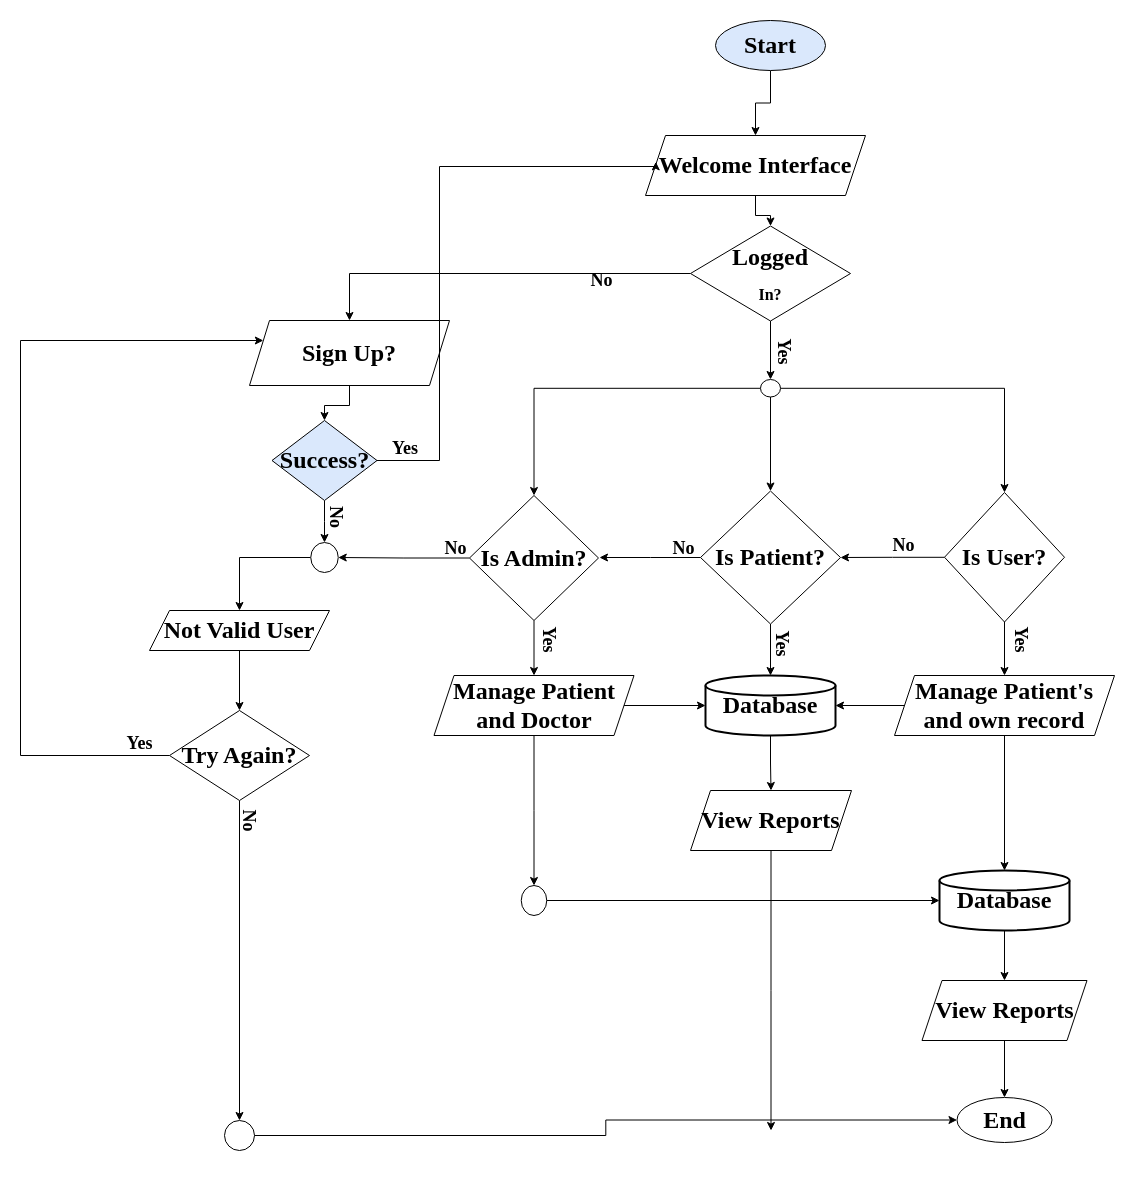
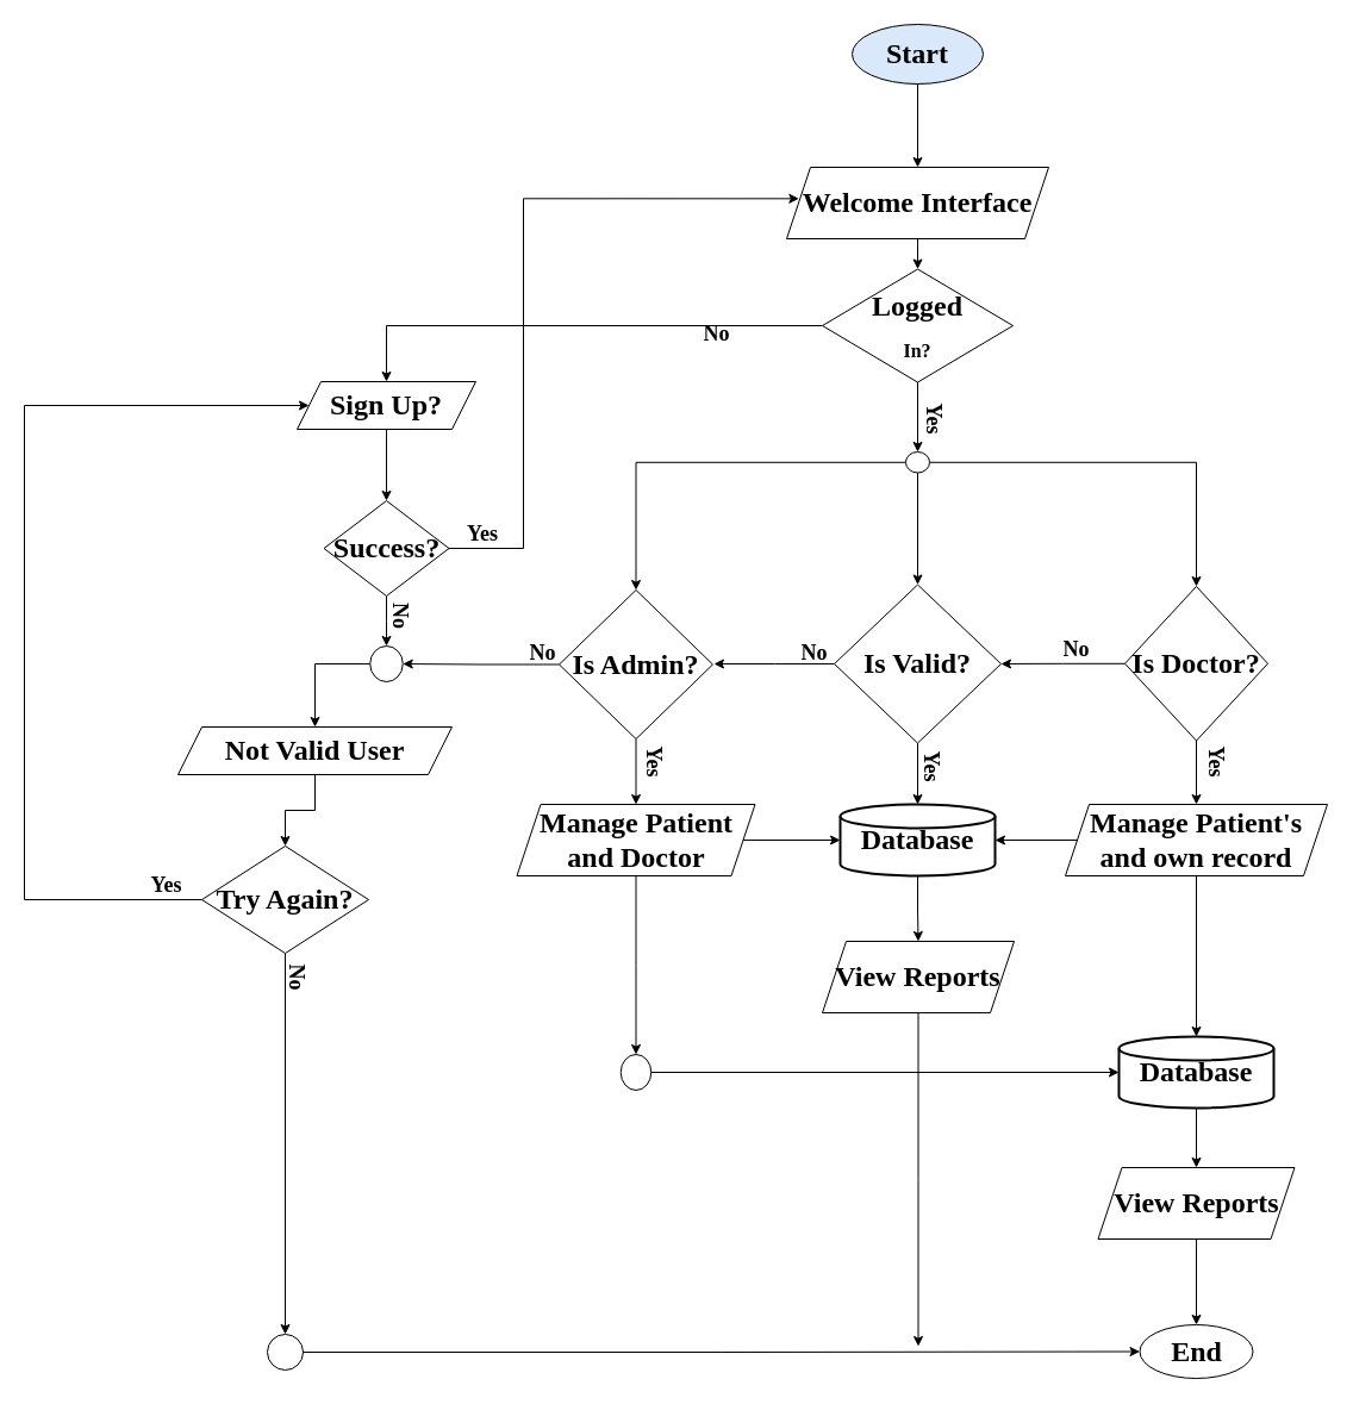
- <mxCell id="5" value="&lt;h3&gt;&lt;font face=&quot;Times New Roman&quot; style=&quot;font-size: 24px;&quot;&gt;Welcome Interface&lt;/font&gt;&lt;/h3&gt;" style="shape=parallelogram;perimeter=parallelogramPerimeter;whiteSpace=wrap;html=1;fixedSize=1;" vertex="1" parent="1"><mxGeometry x="645" y="135" width="220" height="60" as="geometry" /></mxCell>
+ <mxCell id="5" value="&lt;h3&gt;&lt;font face=&quot;Times New Roman&quot; style=&quot;font-size: 24px;&quot;&gt;Welcome Interface&lt;/font&gt;&lt;/h3&gt;" style="shape=parallelogram;perimeter=parallelogramPerimeter;whiteSpace=wrap;html=1;fixedSize=1;" vertex="1" parent="1"><mxGeometry x="660" y="140" width="220" height="60" as="geometry" /></mxCell>
- <mxCell id="10" value="&lt;h3&gt;&lt;font face=&quot;Times New Roman&quot; style=&quot;font-size: 24px;&quot;&gt;Sign Up?&lt;/font&gt;&lt;/h3&gt;" style="shape=parallelogram;perimeter=parallelogramPerimeter;whiteSpace=wrap;html=1;fixedSize=1;" vertex="1" parent="1"><mxGeometry x="249" y="320" width="200" height="65" as="geometry" /></mxCell>
+ <mxCell id="10" value="&lt;h3&gt;&lt;font face=&quot;Times New Roman&quot; style=&quot;font-size: 24px;&quot;&gt;Sign Up?&lt;/font&gt;&lt;/h3&gt;" style="shape=parallelogram;perimeter=parallelogramPerimeter;whiteSpace=wrap;html=1;fixedSize=1;" vertex="1" parent="1"><mxGeometry x="249" y="320" width="150" height="40" as="geometry" /></mxCell>
- <mxCell id="12" value="&lt;h3&gt;&lt;font style=&quot;font-size: 24px;&quot; face=&quot;Times New Roman&quot;&gt;Success?&lt;/font&gt;&lt;/h3&gt;" style="rhombus;whiteSpace=wrap;html=1;fillColor=#dae8fc;" vertex="1" parent="1"><mxGeometry x="271.5" y="420" width="105" height="80" as="geometry" /></mxCell>
+ <mxCell id="12" value="&lt;h3&gt;&lt;font style=&quot;font-size: 24px;&quot; face=&quot;Times New Roman&quot;&gt;Success?&lt;/font&gt;&lt;/h3&gt;" style="rhombus;whiteSpace=wrap;html=1;" vertex="1" parent="1"><mxGeometry x="271.5" y="420" width="105" height="80" as="geometry" /></mxCell>
- <mxCell id="30" value="&lt;h3&gt;&lt;font face=&quot;Times New Roman&quot; style=&quot;font-size: 24px;&quot;&gt;Is Patient?&lt;/font&gt;&lt;/h3&gt;" style="rhombus;whiteSpace=wrap;html=1;" vertex="1" parent="1"><mxGeometry x="700" y="490.5" width="140" height="133" as="geometry" /></mxCell>
+ <mxCell id="30" value="&lt;h3&gt;&lt;font face=&quot;Times New Roman&quot; style=&quot;font-size: 24px;&quot;&gt;Is Valid?&lt;/font&gt;&lt;/h3&gt;" style="rhombus;whiteSpace=wrap;html=1;" vertex="1" parent="1"><mxGeometry x="700" y="490.5" width="140" height="133" as="geometry" /></mxCell>
- <mxCell id="34" value="&lt;h3&gt;&lt;font face=&quot;Times New Roman&quot; style=&quot;font-size: 24px;&quot;&gt;Is User?&lt;/font&gt;&lt;/h3&gt;" style="rhombus;whiteSpace=wrap;html=1;" vertex="1" parent="1"><mxGeometry x="944" y="492" width="120" height="129.5" as="geometry" /></mxCell>
+ <mxCell id="34" value="&lt;h3&gt;&lt;font face=&quot;Times New Roman&quot; style=&quot;font-size: 24px;&quot;&gt;Is Doctor?&lt;/font&gt;&lt;/h3&gt;" style="rhombus;whiteSpace=wrap;html=1;" vertex="1" parent="1"><mxGeometry x="944" y="492" width="120" height="129.5" as="geometry" /></mxCell>
- <mxCell id="37" value="&lt;h3&gt;&lt;font face=&quot;Times New Roman&quot; style=&quot;font-size: 24px;&quot;&gt;Not Valid User&lt;/font&gt;&lt;/h3&gt;" style="shape=parallelogram;perimeter=parallelogramPerimeter;whiteSpace=wrap;html=1;fixedSize=1;" vertex="1" parent="1"><mxGeometry x="149" y="610" width="180" height="40" as="geometry" /></mxCell>
+ <mxCell id="37" value="&lt;h3&gt;&lt;font face=&quot;Times New Roman&quot; style=&quot;font-size: 24px;&quot;&gt;Not Valid User&lt;/font&gt;&lt;/h3&gt;" style="shape=parallelogram;perimeter=parallelogramPerimeter;whiteSpace=wrap;html=1;fixedSize=1;" vertex="1" parent="1"><mxGeometry x="149" y="610" width="230" height="40" as="geometry" /></mxCell>
- <mxCell id="62" value="&lt;h3&gt;&lt;font face=&quot;Times New Roman&quot; style=&quot;font-size: 24px;&quot;&gt;End&lt;/font&gt;&lt;/h3&gt;" style="ellipse;whiteSpace=wrap;html=1;" vertex="1" parent="1"><mxGeometry x="956.5" y="1097" width="95" height="45" as="geometry" /></mxCell>
+ <mxCell id="62" value="&lt;h3&gt;&lt;font face=&quot;Times New Roman&quot; style=&quot;font-size: 24px;&quot;&gt;End&lt;/font&gt;&lt;/h3&gt;" style="ellipse;whiteSpace=wrap;html=1;" vertex="1" parent="1"><mxGeometry x="956.5" y="1112" width="95" height="45" as="geometry" /></mxCell>
